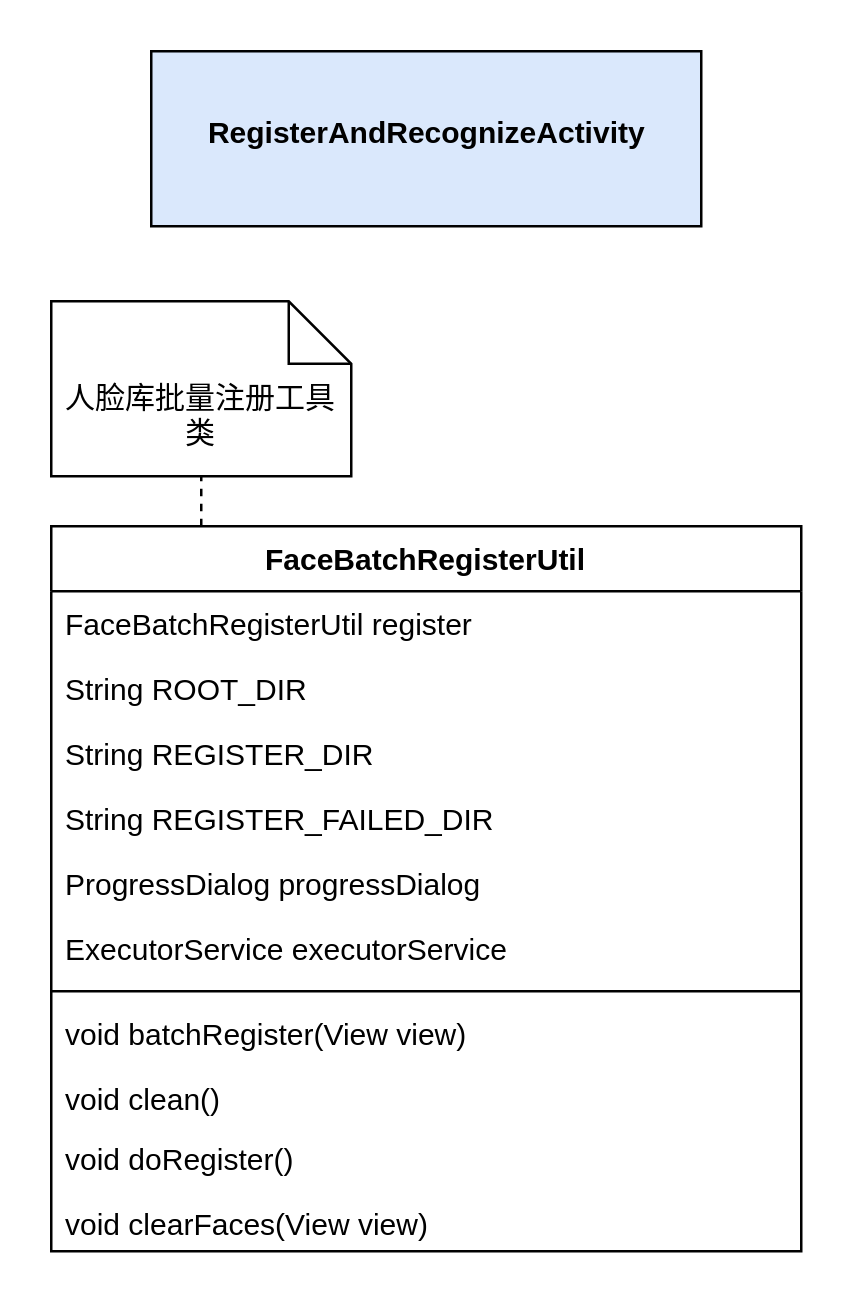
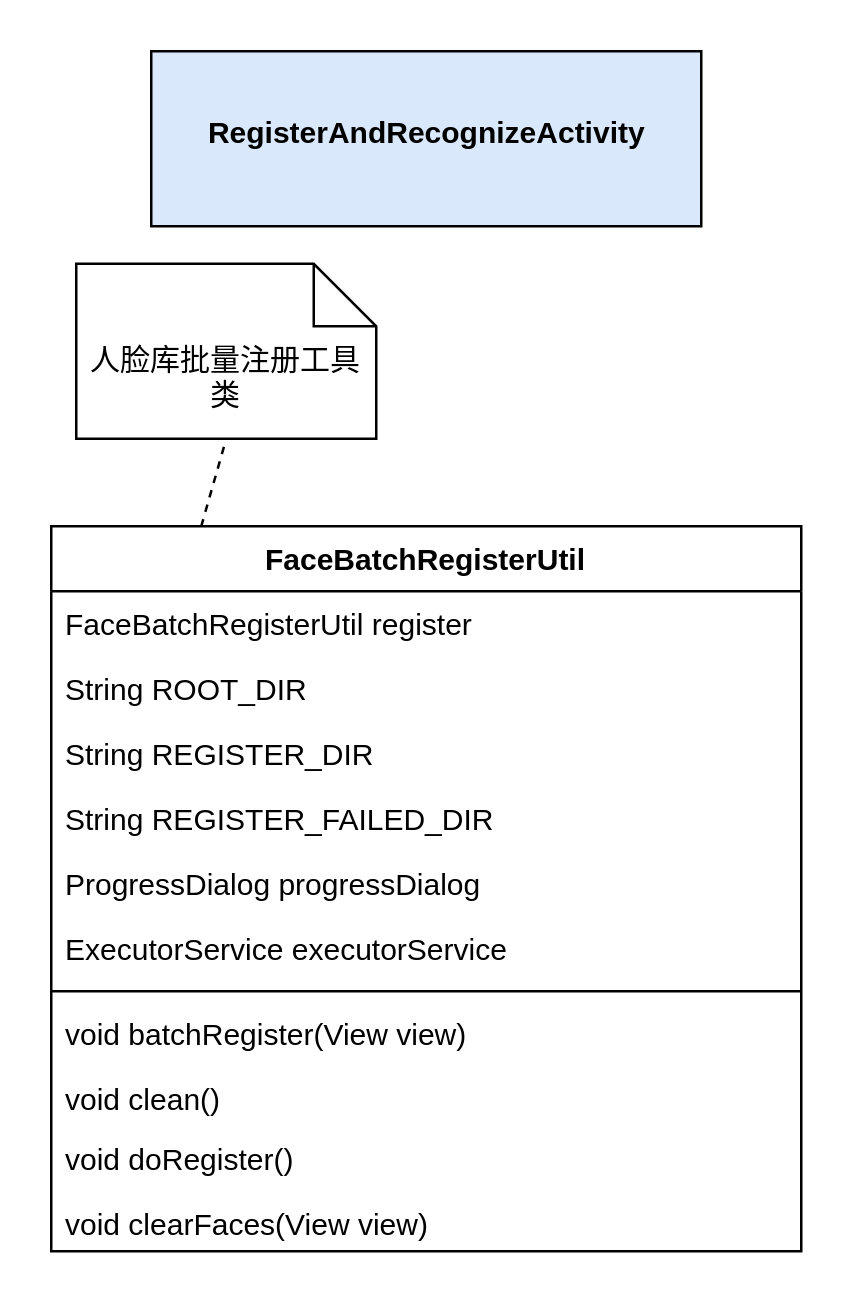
- <mxCell id="15" value="人脸库批量注册工具类" style="shape=note2;boundedLbl=1;whiteSpace=wrap;html=1;size=25;verticalAlign=top;align=center;" vertex="1" parent="1"><mxGeometry x="20" y="120" width="120" height="70" as="geometry" /></mxCell>
+ <mxCell id="15" value="人脸库批量注册工具类" style="shape=note2;boundedLbl=1;whiteSpace=wrap;html=1;size=25;verticalAlign=top;align=center;" vertex="1" parent="1"><mxGeometry x="30" y="105" width="120" height="70" as="geometry" /></mxCell>
